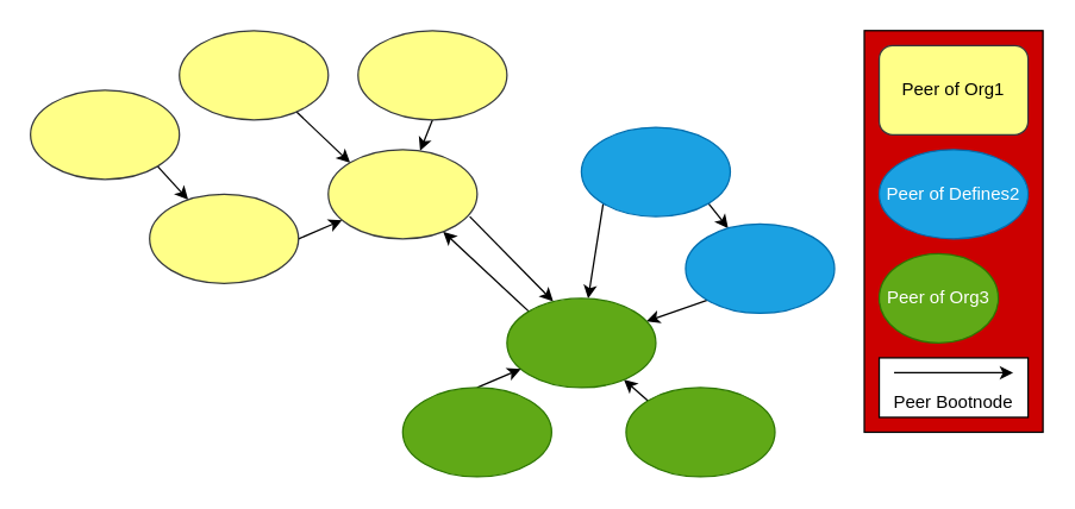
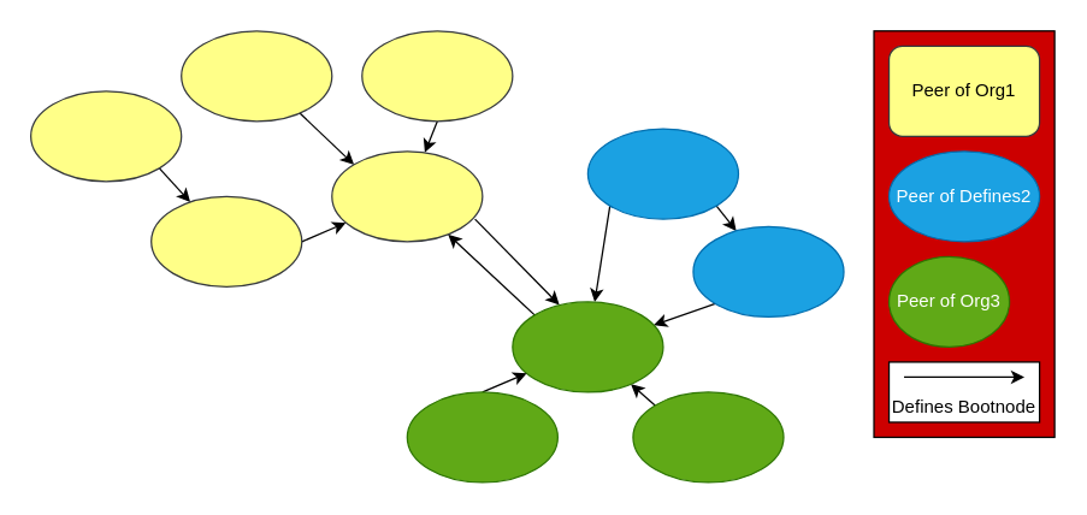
- <mxCell id="8" value="Peer Bootnode" style="text;html=1;strokeColor=none;fillColor=none;align=center;verticalAlign=middle;whiteSpace=wrap;rounded=0;" vertex="1" parent="1"><mxGeometry x="590" y="260" width="100" height="20" as="geometry" /></mxCell>
+ <mxCell id="8" value="Defines Bootnode" style="text;html=1;strokeColor=none;fillColor=none;align=center;verticalAlign=middle;whiteSpace=wrap;rounded=0;" vertex="1" parent="1"><mxGeometry x="590" y="260" width="100" height="20" as="geometry" /></mxCell>
